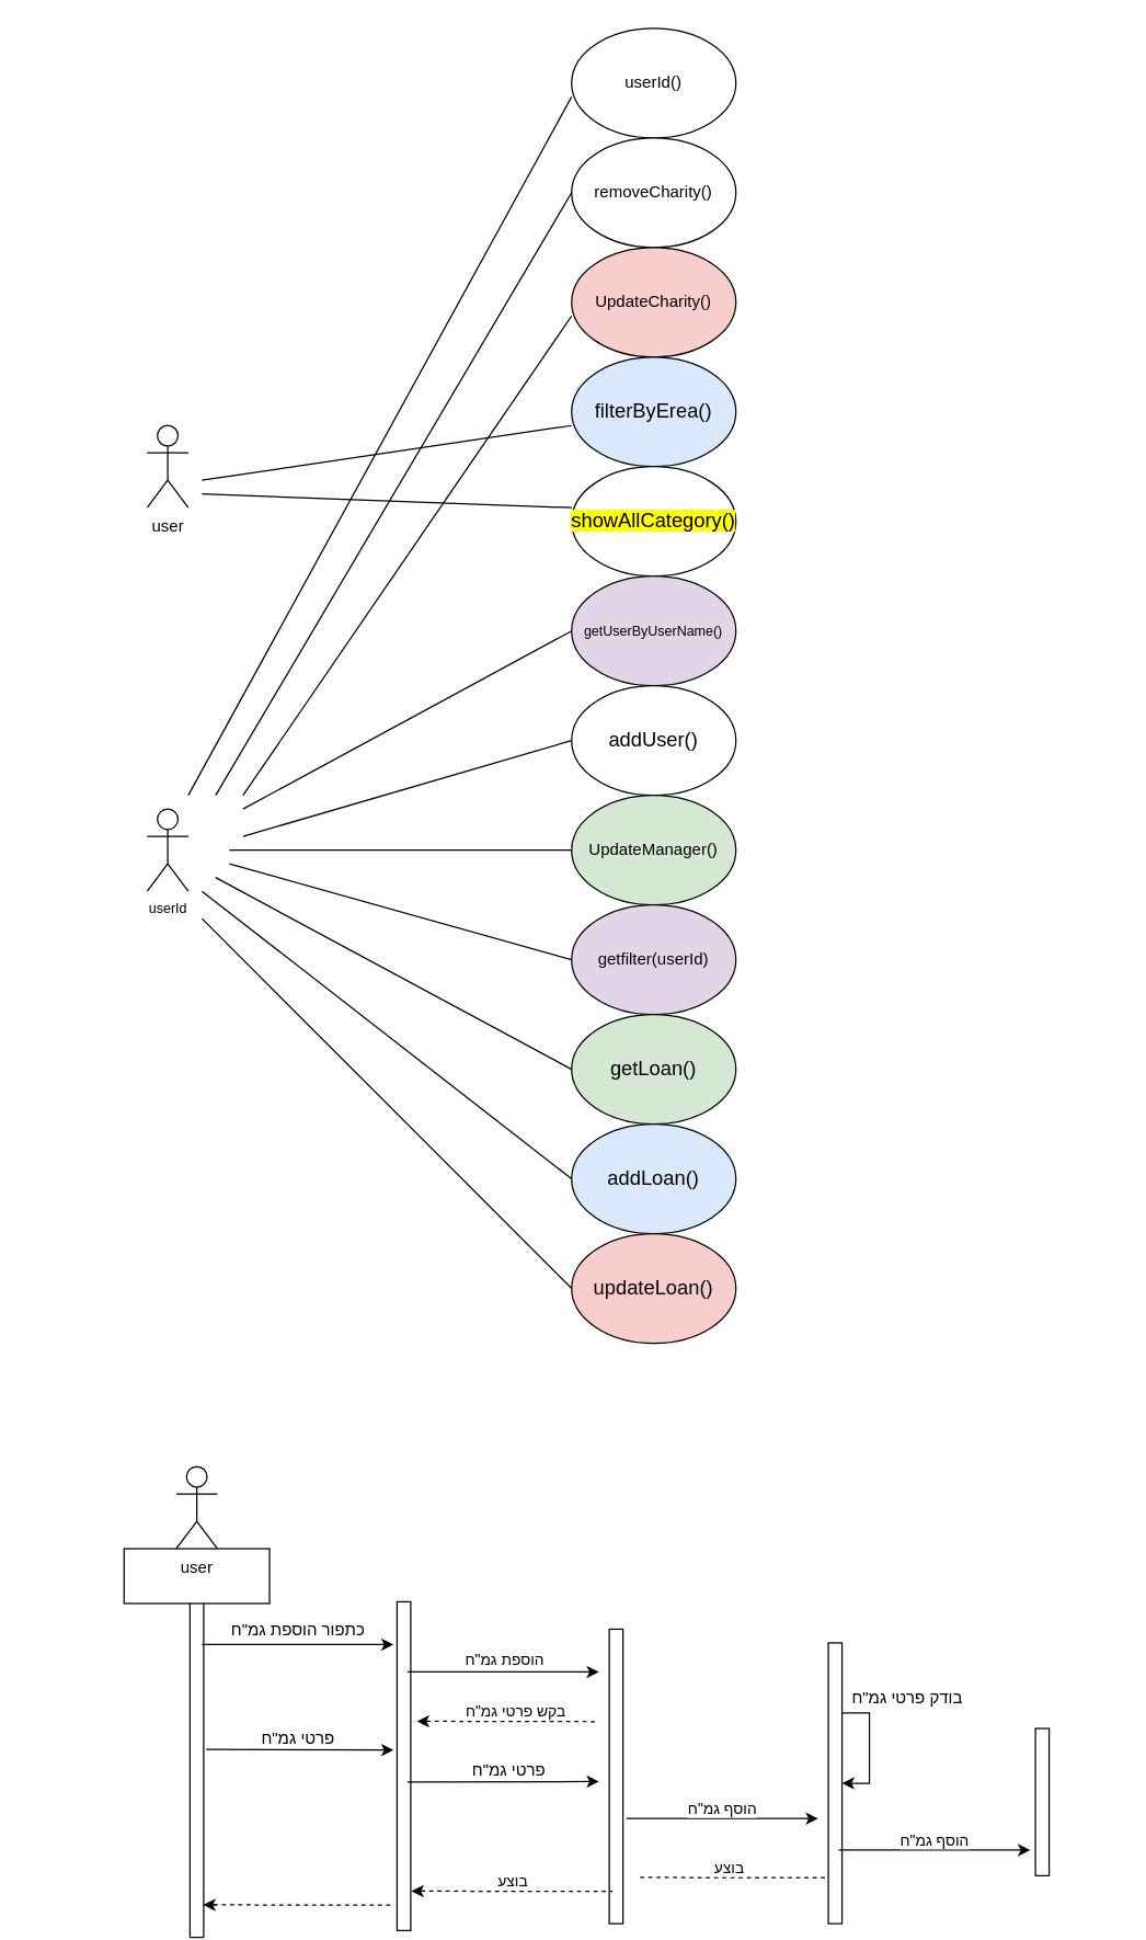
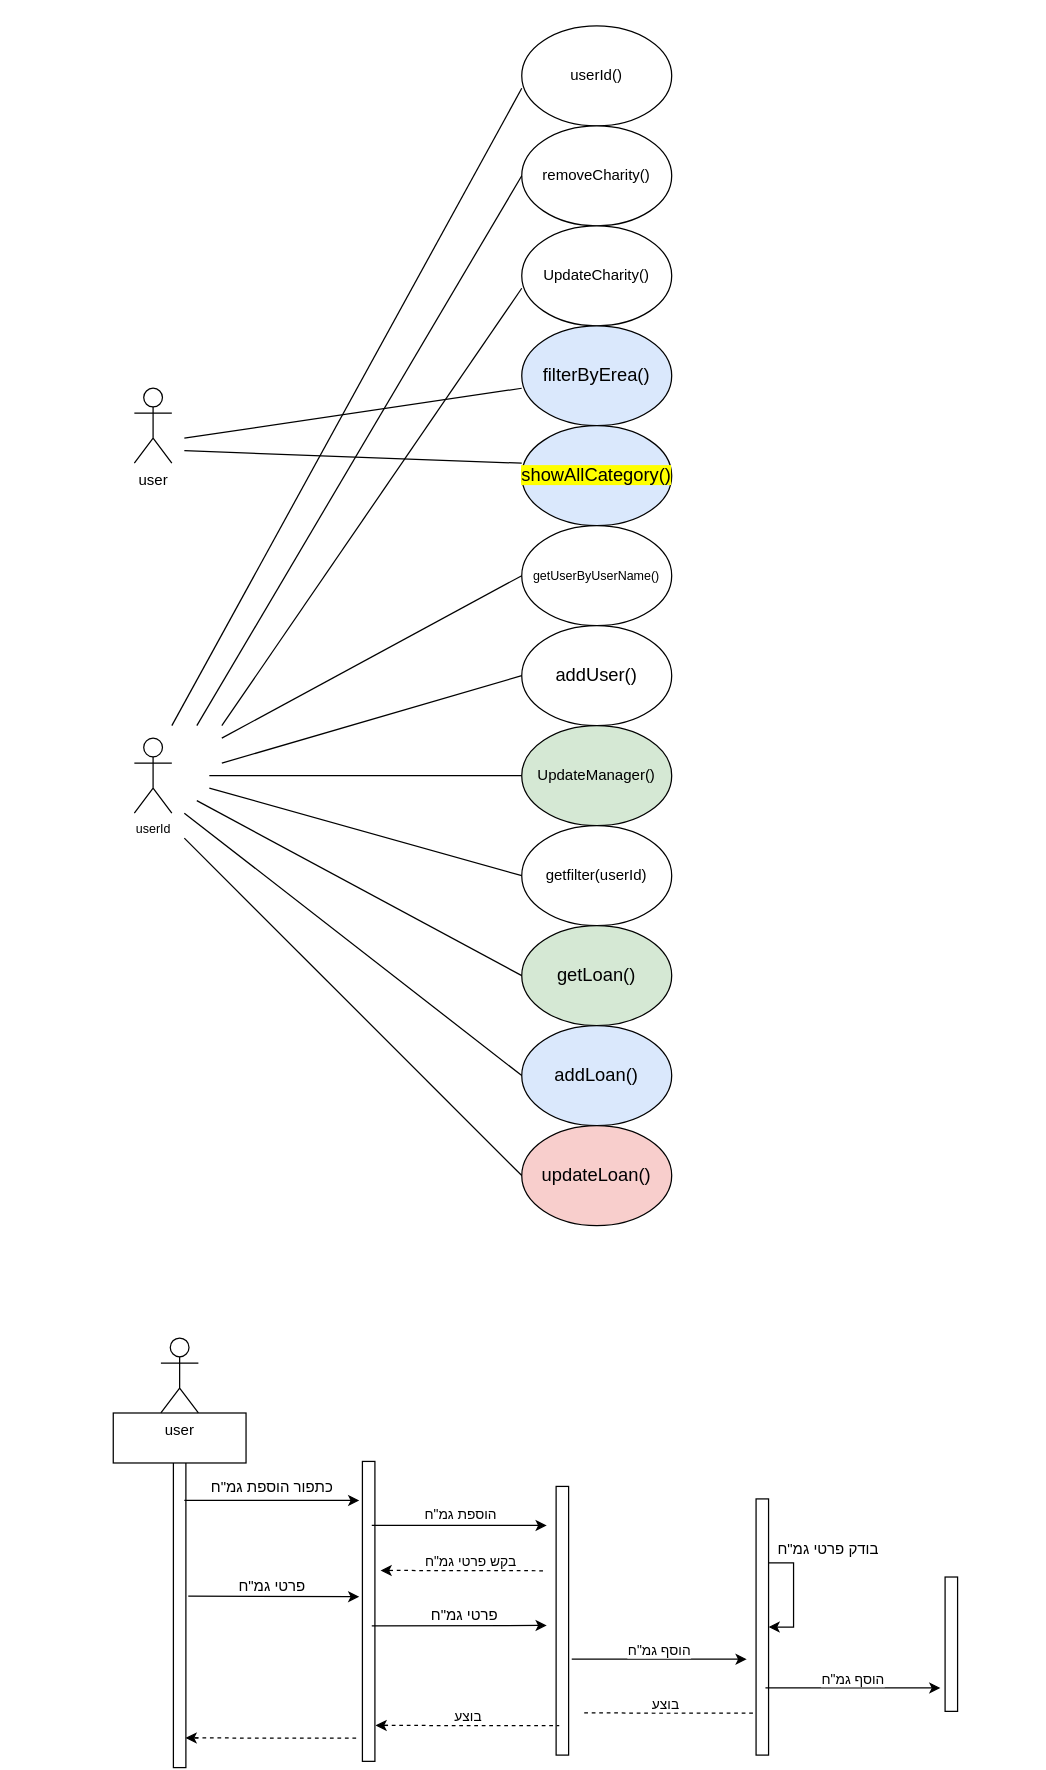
- <mxCell id="5" value="&lt;span style=&quot;font-size: 9pt; line-height: 107%; font-family: Helvetica, sans-serif; background-image: initial; background-position: initial; background-size: initial; background-repeat: initial; background-attachment: initial; background-origin: initial; background-clip: initial;&quot;&gt;UpdateCharity()&lt;/span&gt;" style="ellipse;whiteSpace=wrap;html=1;fillColor=#f8cecc;" parent="1" vertex="1"><mxGeometry x="417" y="180" width="120" height="80" as="geometry" /></mxCell>
+ <mxCell id="5" value="&lt;span style=&quot;font-size: 9pt; line-height: 107%; font-family: Helvetica, sans-serif; background-image: initial; background-position: initial; background-size: initial; background-repeat: initial; background-attachment: initial; background-origin: initial; background-clip: initial;&quot;&gt;UpdateCharity()&lt;/span&gt;" style="ellipse;whiteSpace=wrap;html=1;" parent="1" vertex="1"><mxGeometry x="417" y="180" width="120" height="80" as="geometry" /></mxCell>
- <mxCell id="7" value="&lt;span style=&quot;font-size:11.0pt;line-height:107%;&lt;br/&gt;font-family:&amp;quot;Calibri&amp;quot;,sans-serif;mso-ascii-theme-font:minor-latin;mso-fareast-font-family:&lt;br/&gt;Calibri;mso-fareast-theme-font:minor-latin;mso-hansi-theme-font:minor-latin;&lt;br/&gt;mso-bidi-font-family:Arial;mso-bidi-theme-font:minor-bidi;background:yellow;&lt;br/&gt;mso-highlight:yellow;mso-ansi-language:EN-US;mso-fareast-language:EN-US;&lt;br/&gt;mso-bidi-language:HE&quot;&gt;showAllCategory()&lt;/span&gt;" style="ellipse;whiteSpace=wrap;html=1;" parent="1" vertex="1"><mxGeometry x="417" y="340" width="120" height="80" as="geometry" /></mxCell>
+ <mxCell id="7" value="&lt;span style=&quot;font-size:11.0pt;line-height:107%;&lt;br/&gt;font-family:&amp;quot;Calibri&amp;quot;,sans-serif;mso-ascii-theme-font:minor-latin;mso-fareast-font-family:&lt;br/&gt;Calibri;mso-fareast-theme-font:minor-latin;mso-hansi-theme-font:minor-latin;&lt;br/&gt;mso-bidi-font-family:Arial;mso-bidi-theme-font:minor-bidi;background:yellow;&lt;br/&gt;mso-highlight:yellow;mso-ansi-language:EN-US;mso-fareast-language:EN-US;&lt;br/&gt;mso-bidi-language:HE&quot;&gt;showAllCategory()&lt;/span&gt;" style="ellipse;whiteSpace=wrap;html=1;fillColor=#dae8fc;" parent="1" vertex="1"><mxGeometry x="417" y="340" width="120" height="80" as="geometry" /></mxCell>
- <mxCell id="8" value="&lt;span&gt;&lt;font style=&quot;font-size: 10px;&quot;&gt;getUserByUserName()&lt;/font&gt;&lt;/span&gt;" style="ellipse;whiteSpace=wrap;html=1;fillColor=#e1d5e7;" parent="1" vertex="1"><mxGeometry x="417" y="420" width="120" height="80" as="geometry" /></mxCell>
+ <mxCell id="8" value="&lt;span&gt;&lt;font style=&quot;font-size: 10px;&quot;&gt;getUserByUserName()&lt;/font&gt;&lt;/span&gt;" style="ellipse;whiteSpace=wrap;html=1;" parent="1" vertex="1"><mxGeometry x="417" y="420" width="120" height="80" as="geometry" /></mxCell>
- <mxCell id="11" value="&lt;p dir=&quot;RTL&quot; class=&quot;MsoNormal&quot;&gt;&lt;span dir=&quot;LTR&quot;&gt;getfilter(userId)&lt;/span&gt;&lt;span style=&quot;font-family:&amp;quot;Arial&amp;quot;,sans-serif;mso-ascii-font-family:Calibri;mso-ascii-theme-font:&lt;br/&gt;minor-latin;mso-hansi-font-family:Calibri;mso-hansi-theme-font:minor-latin;&lt;br/&gt;mso-bidi-theme-font:minor-bidi&quot; lang=&quot;HE&quot;&gt;&lt;/span&gt;&lt;/p&gt;" style="ellipse;whiteSpace=wrap;html=1;fillColor=#e1d5e7;" parent="1" vertex="1"><mxGeometry x="417" y="660" width="120" height="80" as="geometry" /></mxCell>
+ <mxCell id="11" value="&lt;p dir=&quot;RTL&quot; class=&quot;MsoNormal&quot;&gt;&lt;span dir=&quot;LTR&quot;&gt;getfilter(userId)&lt;/span&gt;&lt;span style=&quot;font-family:&amp;quot;Arial&amp;quot;,sans-serif;mso-ascii-font-family:Calibri;mso-ascii-theme-font:&lt;br/&gt;minor-latin;mso-hansi-font-family:Calibri;mso-hansi-theme-font:minor-latin;&lt;br/&gt;mso-bidi-theme-font:minor-bidi&quot; lang=&quot;HE&quot;&gt;&lt;/span&gt;&lt;/p&gt;" style="ellipse;whiteSpace=wrap;html=1;" parent="1" vertex="1"><mxGeometry x="417" y="660" width="120" height="80" as="geometry" /></mxCell>
